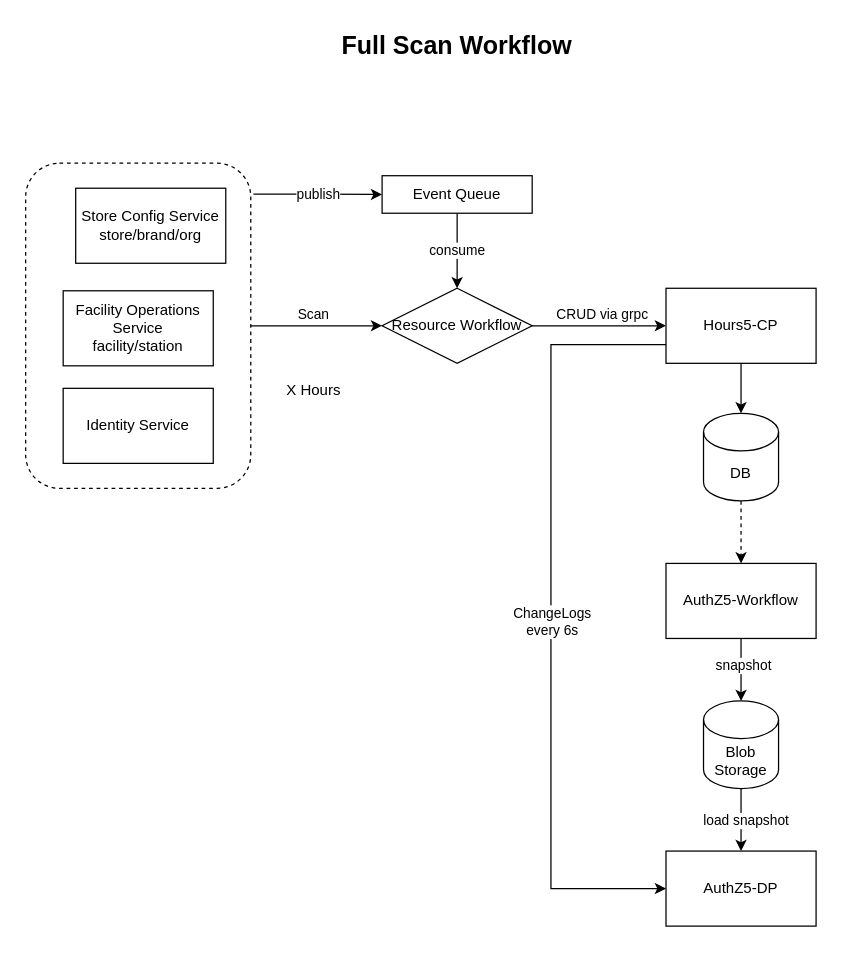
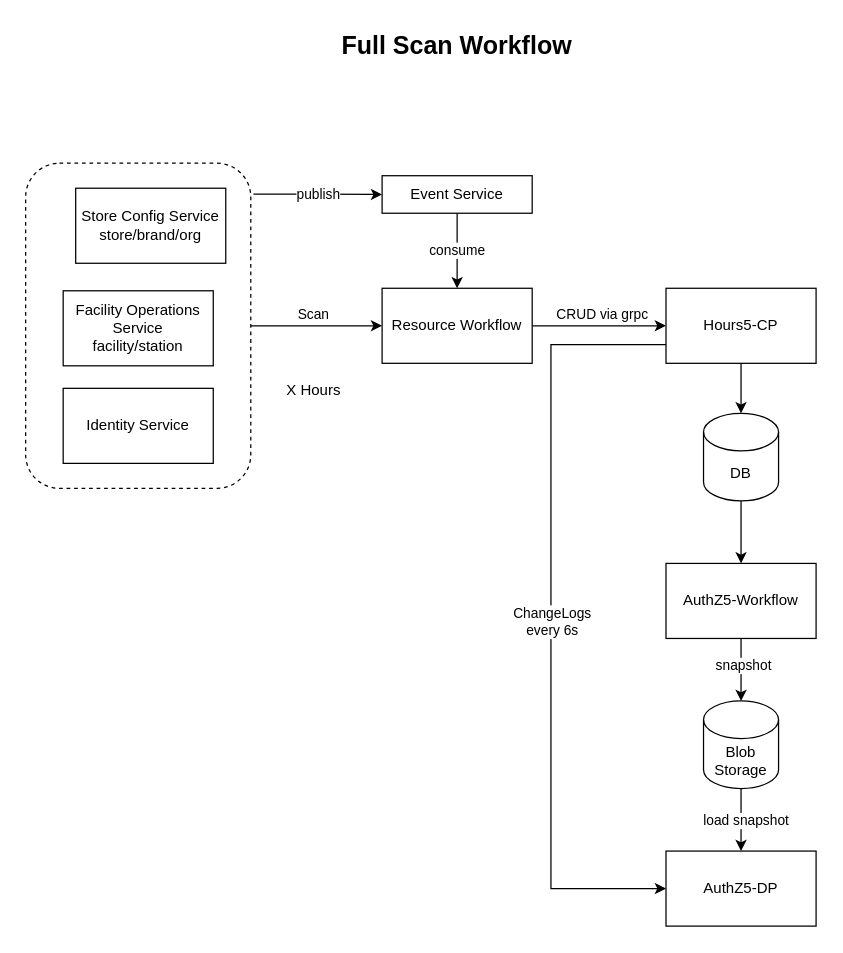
- <mxCell id="29" value="Event Queue" style="rounded=0;whiteSpace=wrap;html=1;" vertex="1" parent="1"><mxGeometry x="305" y="140" width="120" height="30" as="geometry" /></mxCell>
+ <mxCell id="29" value="Event Service" style="rounded=0;whiteSpace=wrap;html=1;" vertex="1" parent="1"><mxGeometry x="305" y="140" width="120" height="30" as="geometry" /></mxCell>
- <mxCell id="12" value="Resource Workflow" style="rhombus;whiteSpace=wrap;html=1;" parent="1" vertex="1"><mxGeometry x="305" y="230" width="120" height="60" as="geometry" /></mxCell>
+ <mxCell id="12" value="Resource Workflow" style="rounded=0;whiteSpace=wrap;html=1;" parent="1" vertex="1"><mxGeometry x="305" y="230" width="120" height="60" as="geometry" /></mxCell>
- <mxCell id="18" style="edgeStyle=orthogonalEdgeStyle;rounded=0;orthogonalLoop=1;jettySize=auto;html=1;exitX=0.5;exitY=1;exitDx=0;exitDy=0;exitPerimeter=0;entryX=0.5;entryY=0;entryDx=0;entryDy=0;dashed=1;" edge="1" parent="1" source="19" target="21"><mxGeometry relative="1" as="geometry" /></mxCell>
+ <mxCell id="18" style="edgeStyle=orthogonalEdgeStyle;rounded=0;orthogonalLoop=1;jettySize=auto;html=1;exitX=0.5;exitY=1;exitDx=0;exitDy=0;exitPerimeter=0;entryX=0.5;entryY=0;entryDx=0;entryDy=0;" edge="1" parent="1" source="19" target="21"><mxGeometry relative="1" as="geometry" /></mxCell>
